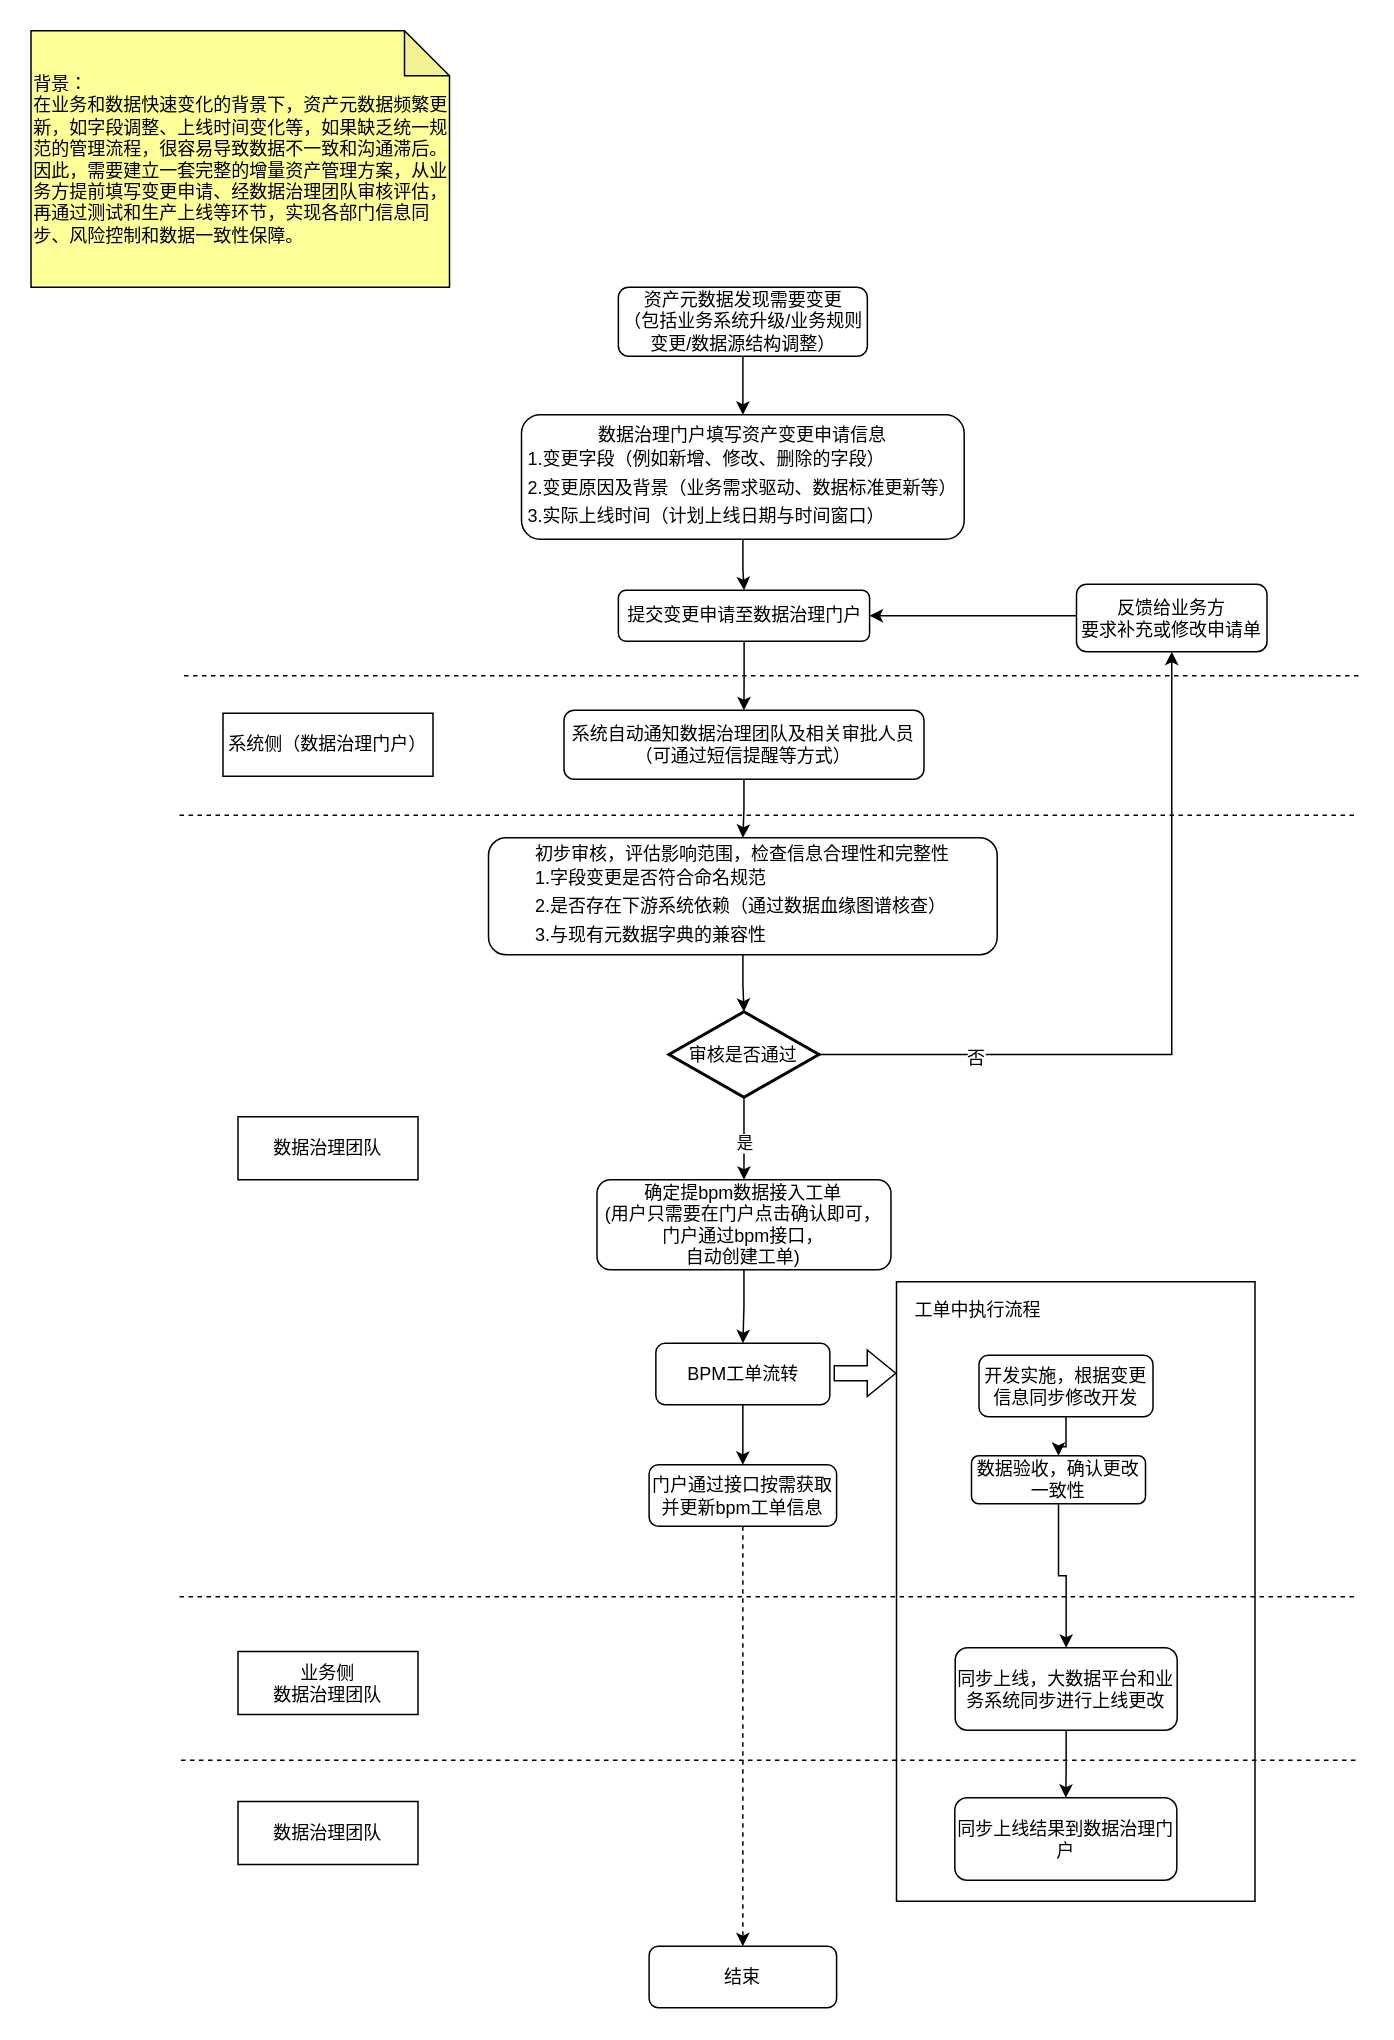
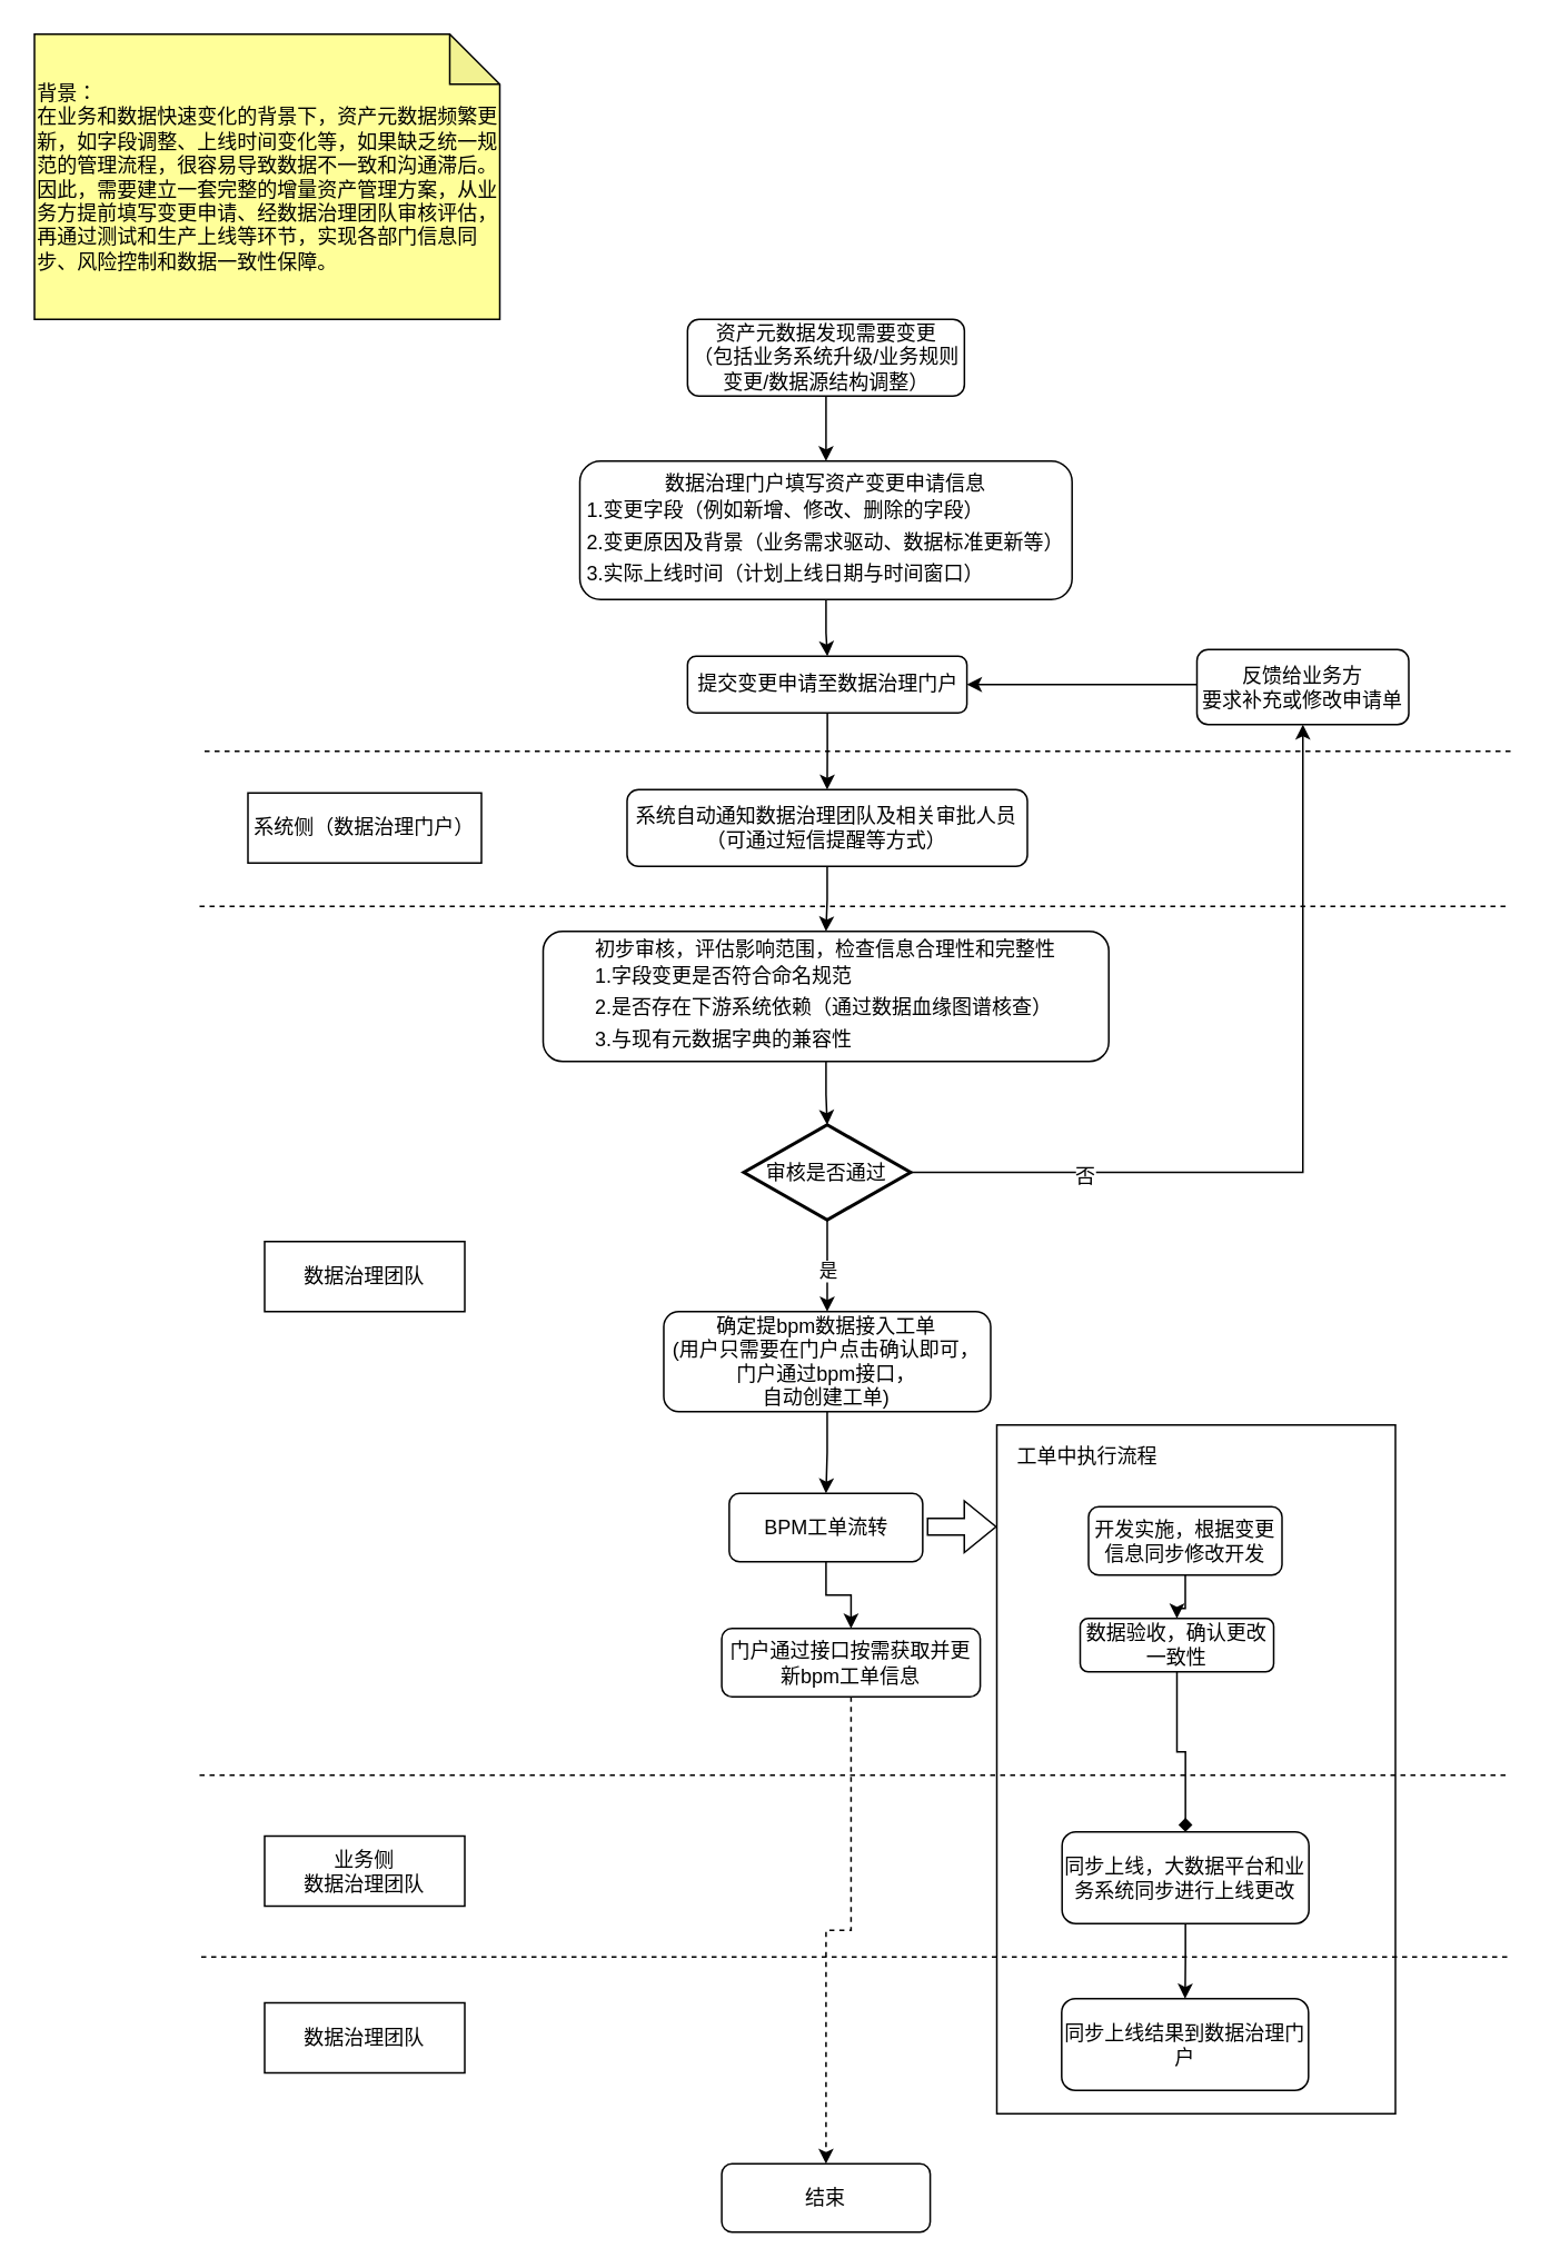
- <mxCell id="40" value="门户通过接口按需获取并更新bpm工单信息" style="rounded=1;whiteSpace=wrap;html=1;" vertex="1" parent="1"><mxGeometry x="432.07" y="976" width="125" height="41" as="geometry" /></mxCell>
+ <mxCell id="40" value="门户通过接口按需获取并更新bpm工单信息" style="rounded=1;whiteSpace=wrap;html=1;" vertex="1" parent="1"><mxGeometry x="432.07" y="976" width="155" height="41" as="geometry" /></mxCell>
- <mxCell id="19" value="" style="edgeStyle=orthogonalEdgeStyle;rounded=0;orthogonalLoop=1;jettySize=auto;html=1;" edge="1" parent="1" source="20" target="22"><mxGeometry relative="1" as="geometry" /></mxCell>
+ <mxCell id="19" value="" style="edgeStyle=orthogonalEdgeStyle;rounded=0;orthogonalLoop=1;jettySize=auto;html=1;endArrow=diamond;" edge="1" parent="1" source="20" target="22"><mxGeometry relative="1" as="geometry" /></mxCell>
